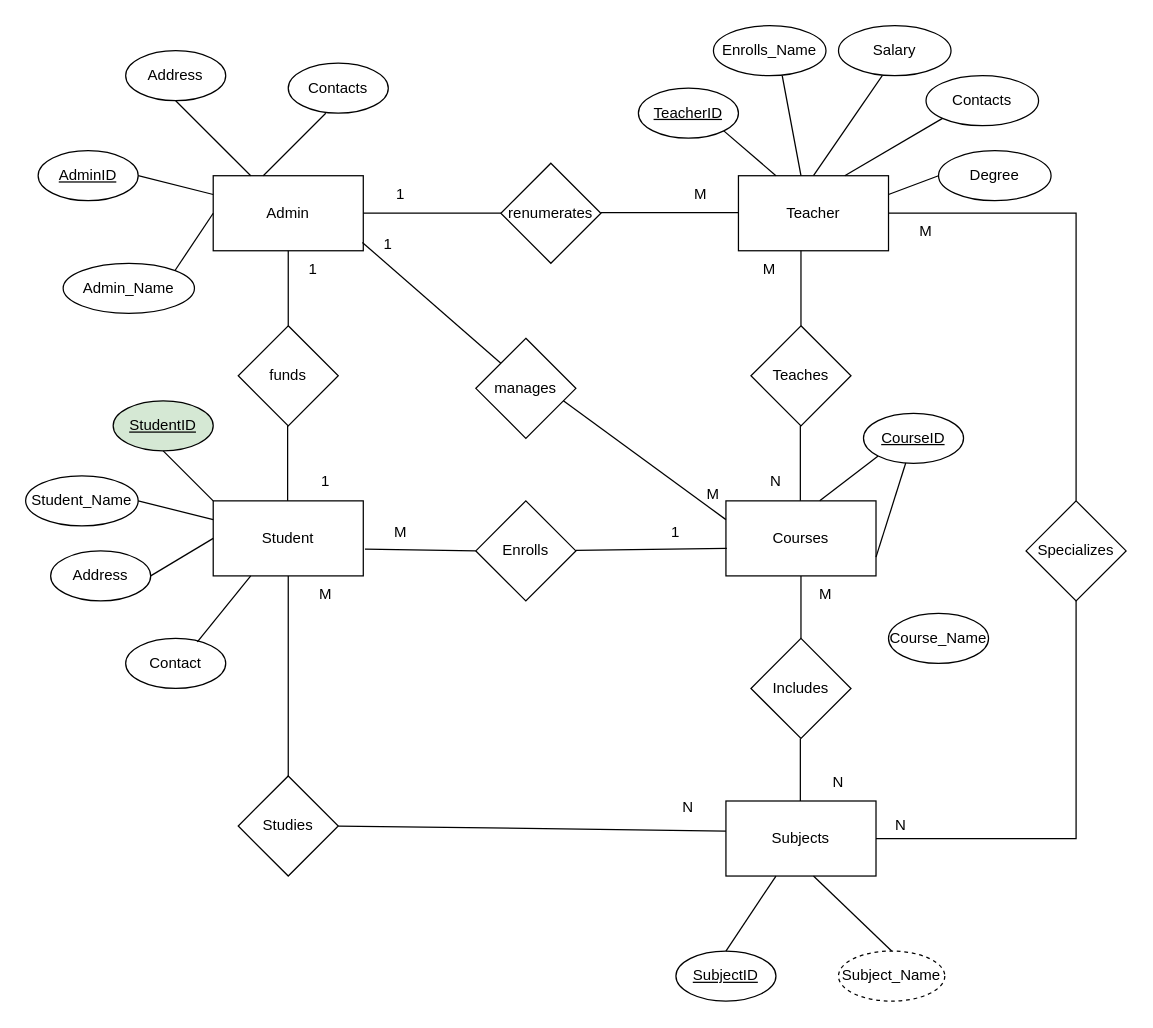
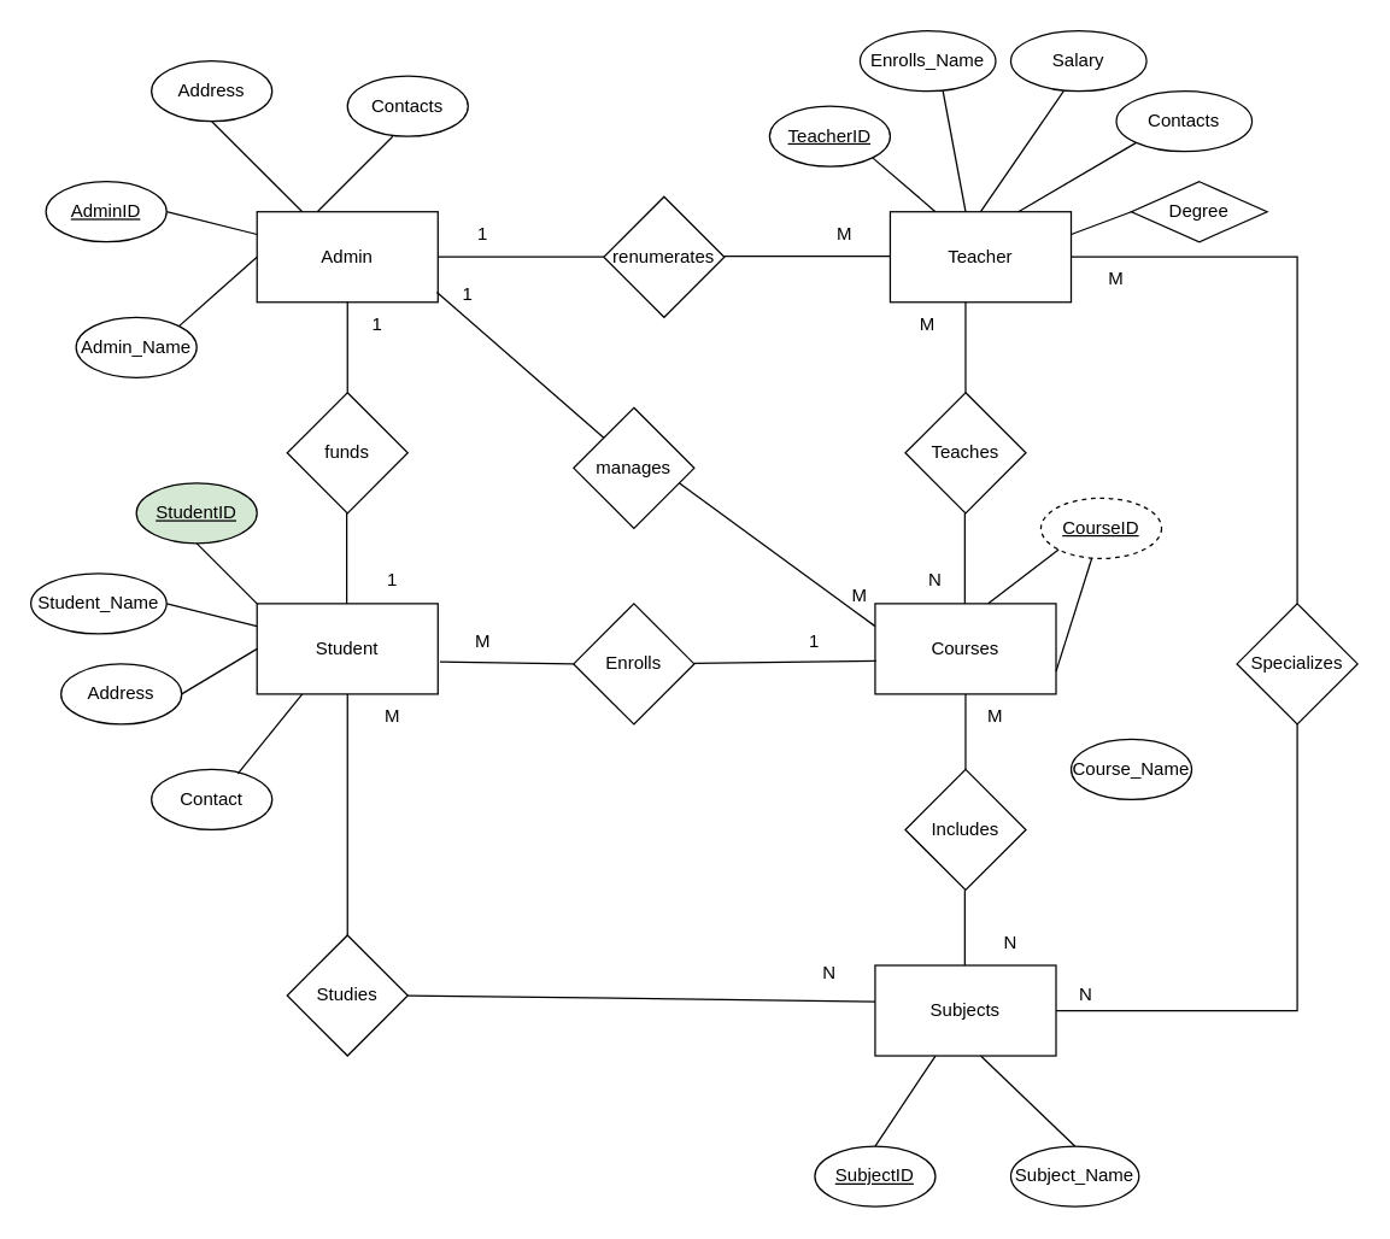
- <mxCell id="54" value="Degree" style="ellipse;whiteSpace=wrap;html=1;" parent="1" vertex="1"><mxGeometry x="750" y="120" width="90" height="40" as="geometry" /></mxCell>
+ <mxCell id="54" value="Degree" style="rhombus;whiteSpace=wrap;html=1;" parent="1" vertex="1"><mxGeometry x="750" y="120" width="90" height="40" as="geometry" /></mxCell>
- <mxCell id="46" value="Admin_Name" style="ellipse;whiteSpace=wrap;html=1;" parent="1" vertex="1"><mxGeometry x="50" y="210" width="105" height="40" as="geometry" /></mxCell>
+ <mxCell id="46" value="Admin_Name" style="ellipse;whiteSpace=wrap;html=1;" parent="1" vertex="1"><mxGeometry x="50" y="210" width="80" height="40" as="geometry" /></mxCell>
- <mxCell id="31" value="&lt;u&gt;CourseID&lt;/u&gt;" style="ellipse;whiteSpace=wrap;html=1;" parent="1" vertex="1"><mxGeometry x="690" y="330" width="80" height="40" as="geometry" /></mxCell>
+ <mxCell id="31" value="&lt;u&gt;CourseID&lt;/u&gt;" style="ellipse;whiteSpace=wrap;html=1;dashed=1;" parent="1" vertex="1"><mxGeometry x="690" y="330" width="80" height="40" as="geometry" /></mxCell>
- <mxCell id="33" value="Subject_Name" style="ellipse;whiteSpace=wrap;html=1;dashed=1;" parent="1" vertex="1"><mxGeometry x="670" y="760" width="85" height="40" as="geometry" /></mxCell>
+ <mxCell id="33" value="Subject_Name" style="ellipse;whiteSpace=wrap;html=1;" parent="1" vertex="1"><mxGeometry x="670" y="760" width="85" height="40" as="geometry" /></mxCell>
